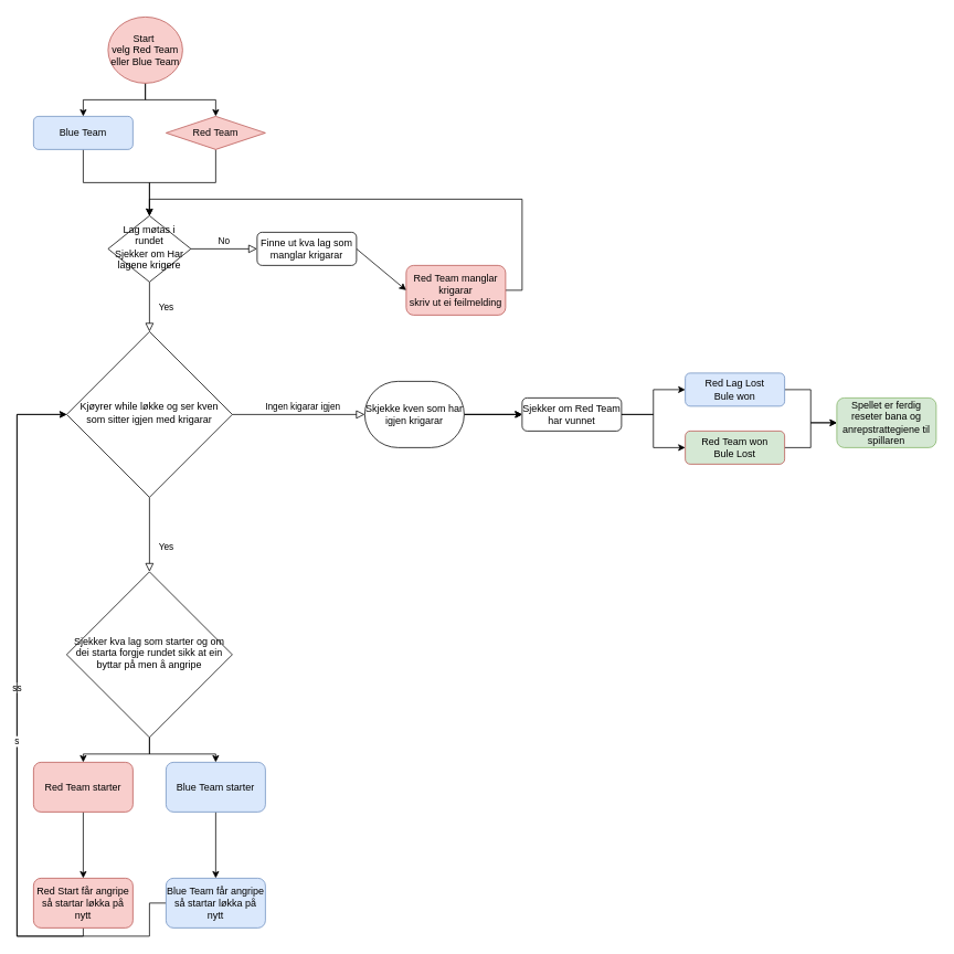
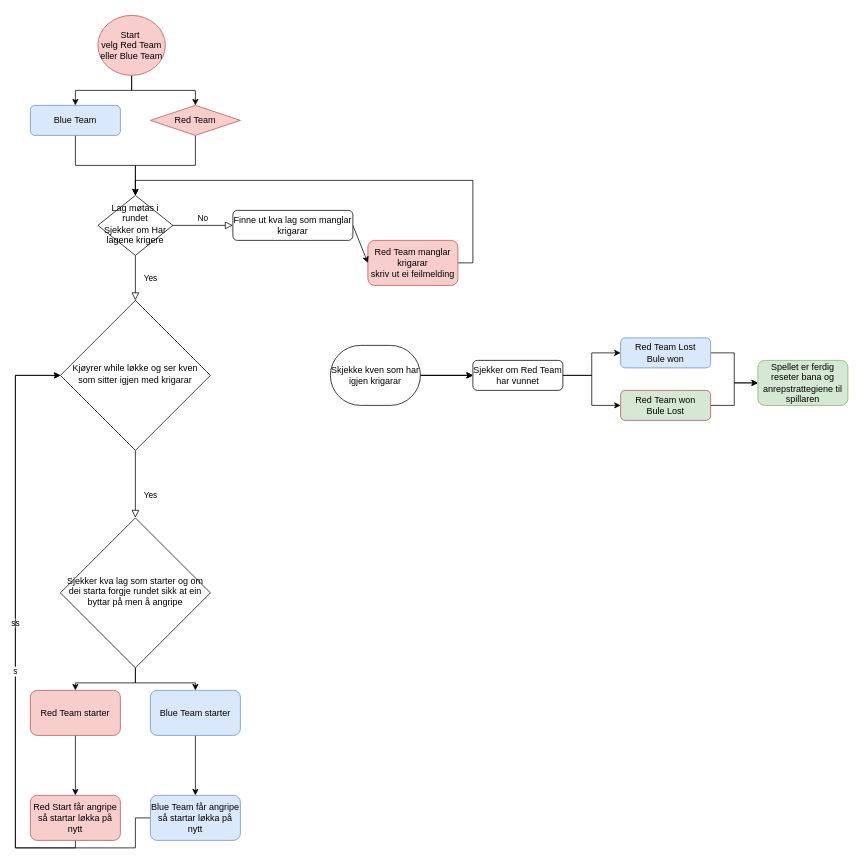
- <mxCell id="32" value="Finne ut kva lag som manglar krigarar" style="rounded=1;whiteSpace=wrap;html=1;fontSize=12;glass=0;strokeWidth=1;shadow=0;" parent="1" vertex="1"><mxGeometry x="310" y="280" width="120" height="40" as="geometry" /></mxCell>
+ <mxCell id="32" value="Finne ut kva lag som manglar krigarar" style="rounded=1;whiteSpace=wrap;html=1;fontSize=12;glass=0;strokeWidth=1;shadow=0;" parent="1" vertex="1"><mxGeometry x="310" y="280" width="160" height="40" as="geometry" /></mxCell>
- <mxCell id="25" value="Red Lag Lost&lt;br&gt;Bule won" style="rounded=1;whiteSpace=wrap;html=1;fontSize=12;glass=0;strokeWidth=1;shadow=0;fillColor=#dae8fc;strokeColor=#6c8ebf;" parent="1" vertex="1"><mxGeometry x="827" y="450" width="120" height="40" as="geometry" /></mxCell>
+ <mxCell id="25" value="Red Team Lost&lt;br&gt;Bule won" style="rounded=1;whiteSpace=wrap;html=1;fontSize=12;glass=0;strokeWidth=1;shadow=0;fillColor=#dae8fc;strokeColor=#6c8ebf;" parent="1" vertex="1"><mxGeometry x="827" y="450" width="120" height="40" as="geometry" /></mxCell>
- <mxCell id="9" value="Ingen kigarar igjen" style="edgeStyle=orthogonalEdgeStyle;rounded=0;html=1;jettySize=auto;orthogonalLoop=1;fontSize=11;endArrow=block;endFill=0;endSize=8;strokeWidth=1;shadow=0;labelBackgroundColor=none;" parent="1" source="31" target="13" edge="1"><mxGeometry x="0.064" y="10" relative="1" as="geometry"><mxPoint as="offset" /></mxGeometry></mxCell>
